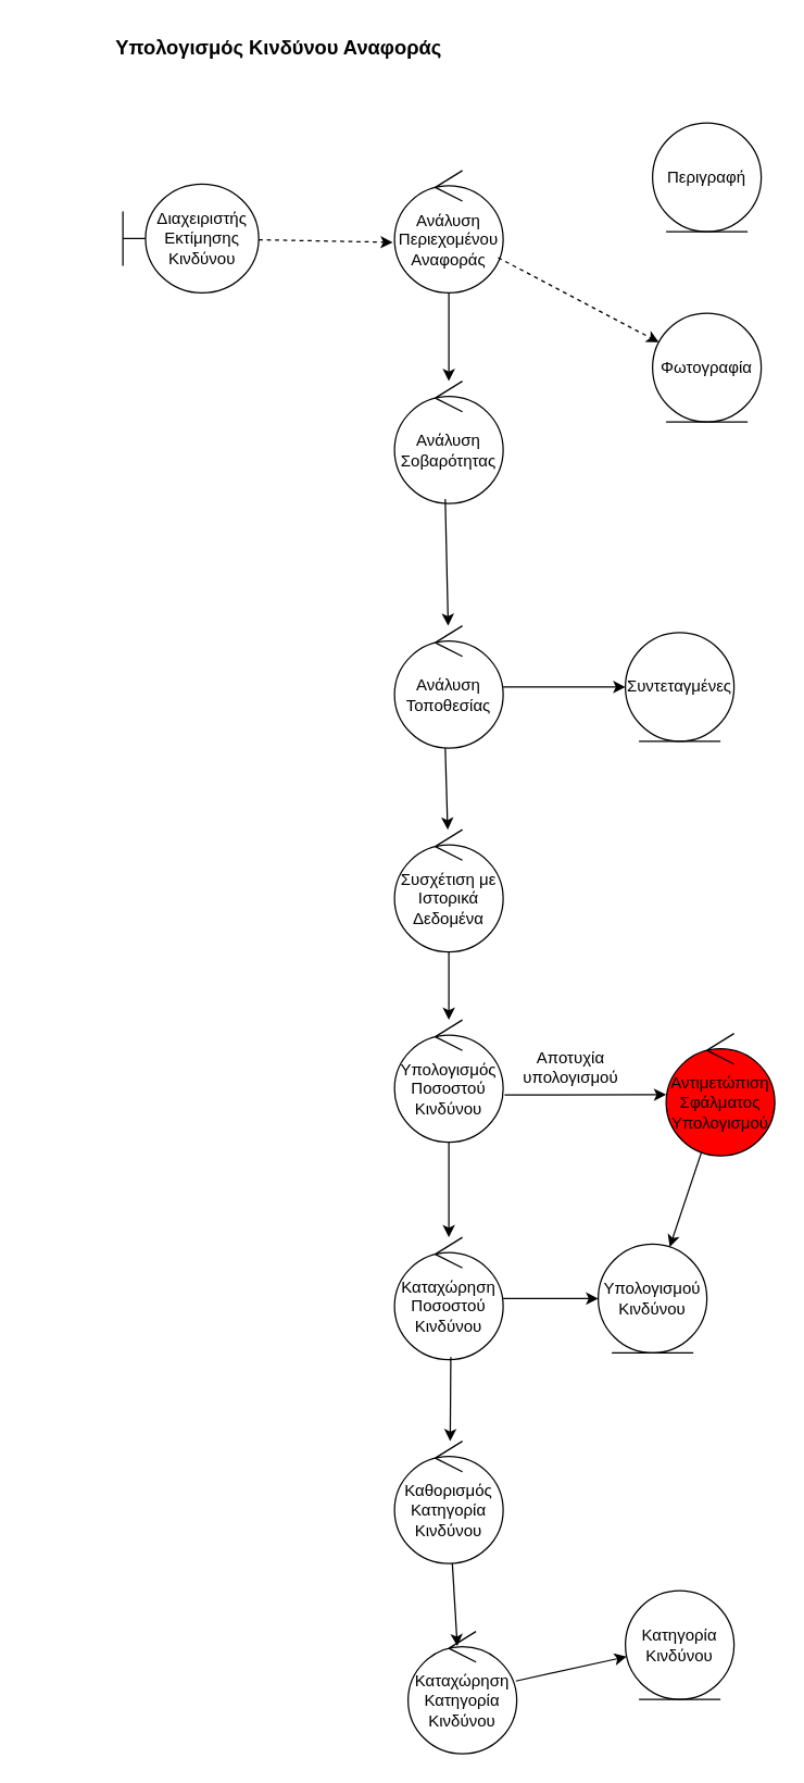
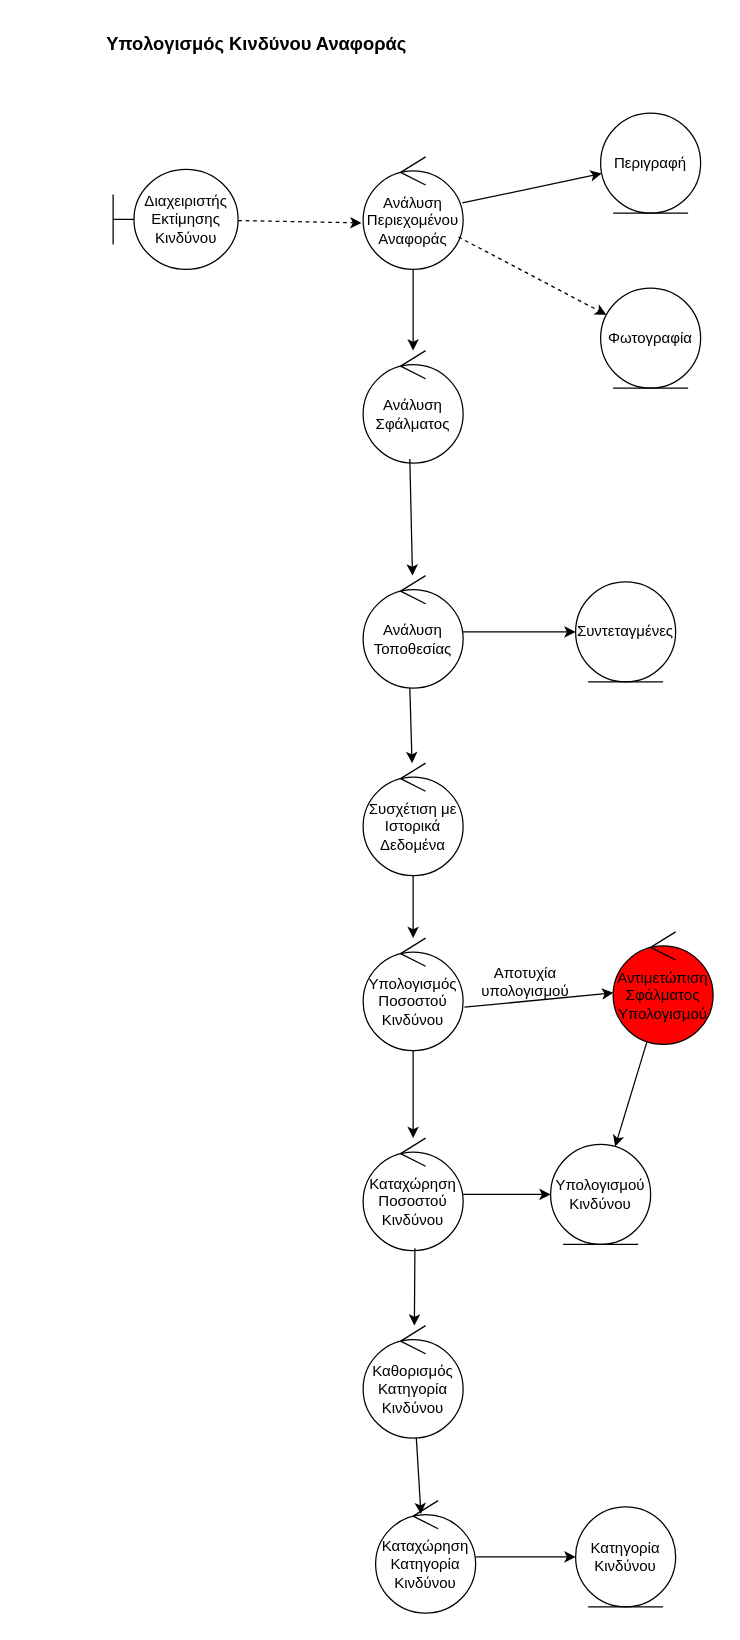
+ <mxCell id="13" value="" style="endArrow=classic;html=1;rounded=0;" edge="1" parent="1" source="3" target="4"><mxGeometry width="50" height="50" relative="1" as="geometry"><mxPoint x="380" y="220" as="sourcePoint" /><mxPoint x="430" y="170" as="targetPoint" /></mxGeometry></mxCell>
- <mxCell id="16" value="Ανάλυση Σοβαρότητας" style="ellipse;shape=umlControl;whiteSpace=wrap;html=1;" vertex="1" parent="1"><mxGeometry x="290" y="280" width="80" height="90" as="geometry" /></mxCell>
+ <mxCell id="16" value="Ανάλυση Σφάλματος" style="ellipse;shape=umlControl;whiteSpace=wrap;html=1;" vertex="1" parent="1"><mxGeometry x="290" y="280" width="80" height="90" as="geometry" /></mxCell>
- <mxCell id="29" value="Αντιμετώπιση Σφάλματος Υπολογισμού" style="ellipse;shape=umlControl;whiteSpace=wrap;html=1;fillColor=#FF0000;" vertex="1" parent="1"><mxGeometry x="490" y="760" width="80" height="90" as="geometry" /></mxCell>
+ <mxCell id="29" value="Αντιμετώπιση Σφάλματος Υπολογισμού" style="ellipse;shape=umlControl;whiteSpace=wrap;html=1;fillColor=#FF0000;" vertex="1" parent="1"><mxGeometry x="490" y="745" width="80" height="90" as="geometry" /></mxCell>
- <mxCell id="10" value="Κατηγορία Κινδύνου" style="ellipse;shape=umlEntity;whiteSpace=wrap;html=1;" vertex="1" parent="1"><mxGeometry x="460" y="1170" width="80" height="80" as="geometry" /></mxCell>
+ <mxCell id="10" value="Κατηγορία Κινδύνου" style="ellipse;shape=umlEntity;whiteSpace=wrap;html=1;" vertex="1" parent="1"><mxGeometry x="460" y="1205" width="80" height="80" as="geometry" /></mxCell>
